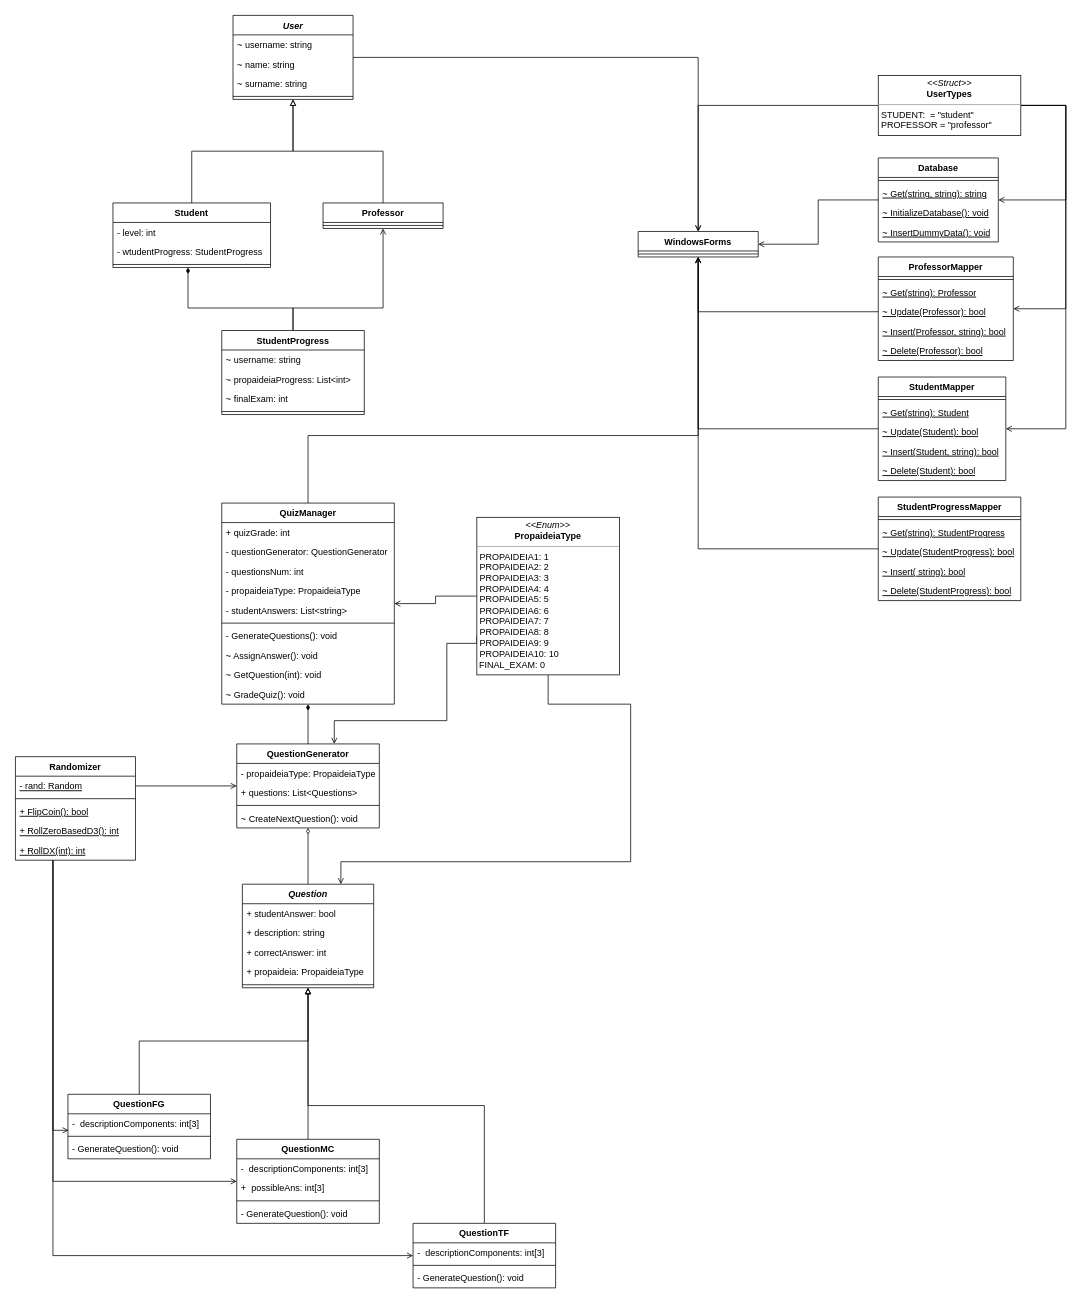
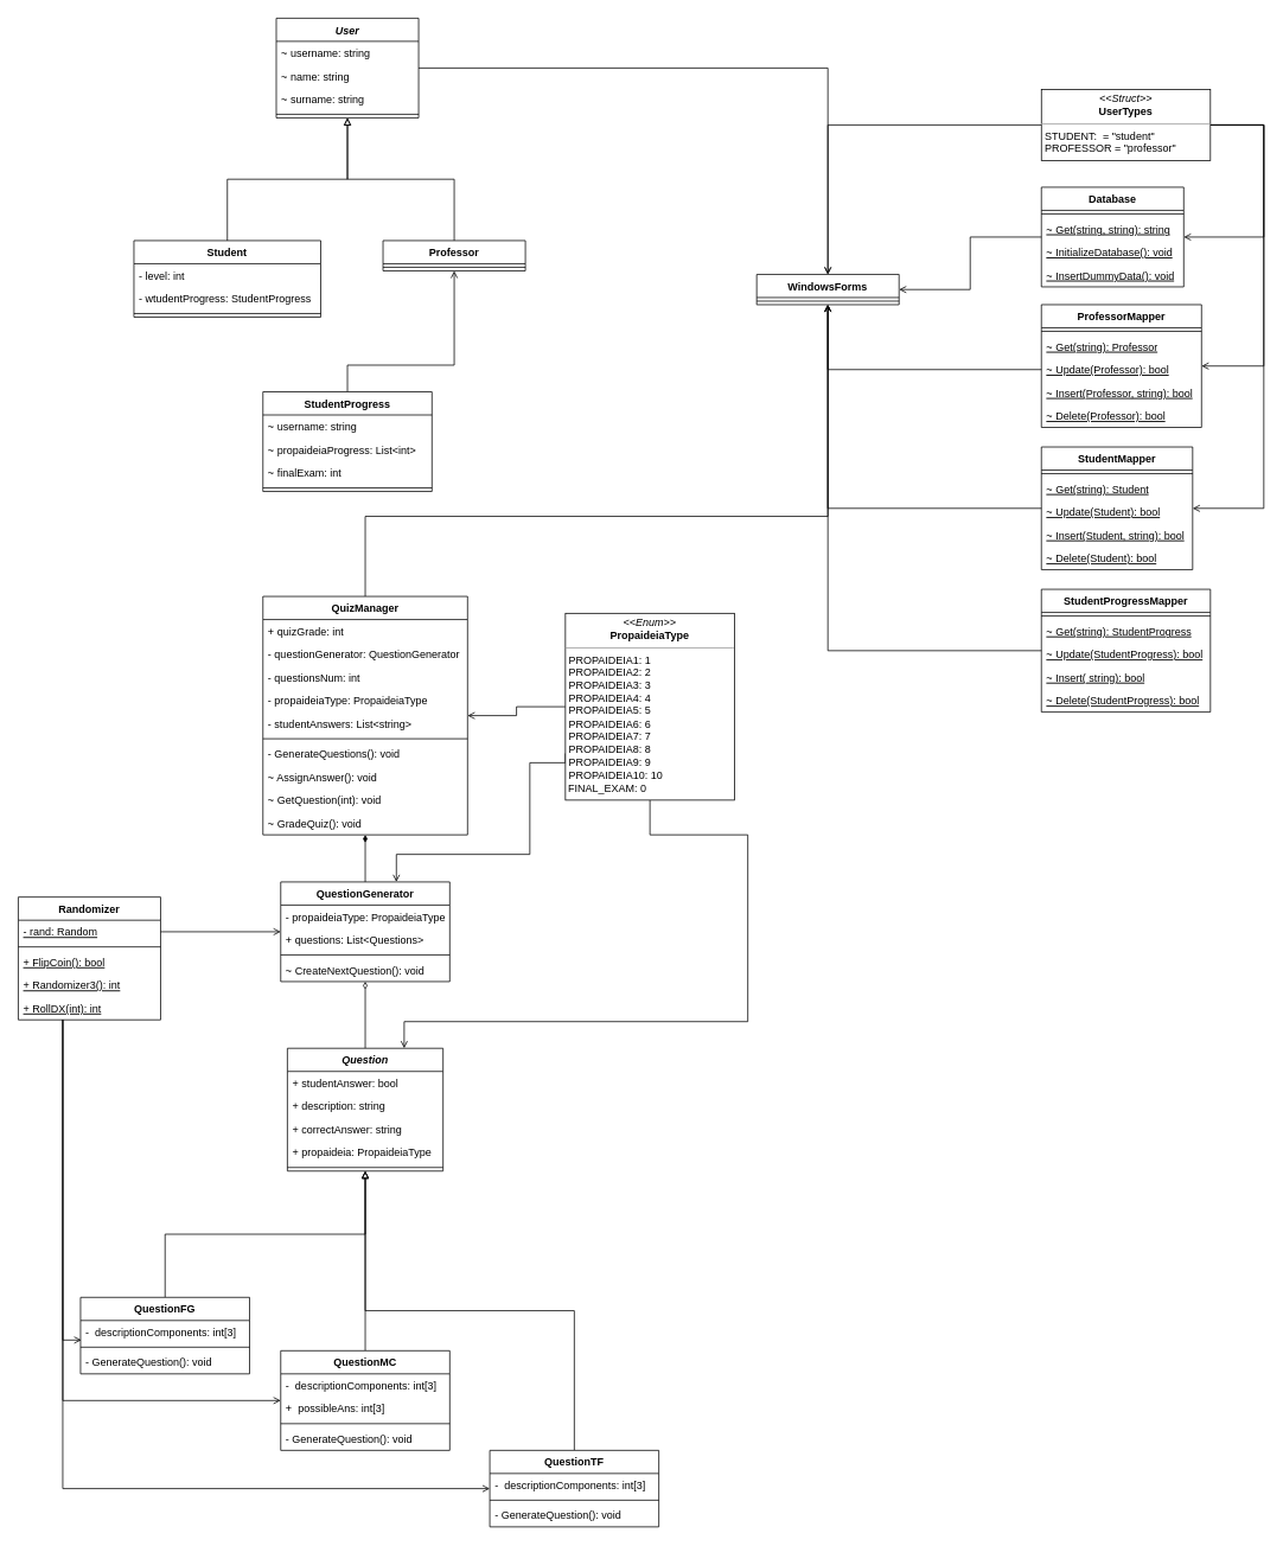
- <mxCell id="4" style="edgeStyle=orthogonalEdgeStyle;rounded=0;orthogonalLoop=1;jettySize=auto;html=1;exitX=0.5;exitY=0;exitDx=0;exitDy=0;endArrow=diamondThin;endFill=1;" parent="1" source="23" target="14" edge="1"><mxGeometry relative="1" as="geometry"><Array as="points"><mxPoint x="390" y="410" /><mxPoint x="250" y="410" /></Array></mxGeometry></mxCell>
- <mxCell id="85" value="+ RollZeroBasedD3(): int" style="text;strokeColor=none;fillColor=none;align=left;verticalAlign=top;spacingLeft=4;spacingRight=4;overflow=hidden;rotatable=0;points=[[0,0.5],[1,0.5]];portConstraint=eastwest;fontStyle=4" vertex="1" parent="81"><mxGeometry y="86" width="160" height="26" as="geometry" /></mxCell>
+ <mxCell id="85" value="+ Randomizer3(): int" style="text;strokeColor=none;fillColor=none;align=left;verticalAlign=top;spacingLeft=4;spacingRight=4;overflow=hidden;rotatable=0;points=[[0,0.5],[1,0.5]];portConstraint=eastwest;fontStyle=4" vertex="1" parent="81"><mxGeometry y="86" width="160" height="26" as="geometry" /></mxCell>
- <mxCell id="90" value="+ correctAnswer: int" style="text;strokeColor=none;fillColor=none;align=left;verticalAlign=top;spacingLeft=4;spacingRight=4;overflow=hidden;rotatable=0;points=[[0,0.5],[1,0.5]];portConstraint=eastwest;" vertex="1" parent="87"><mxGeometry y="78" width="175" height="26" as="geometry" /></mxCell>
+ <mxCell id="90" value="+ correctAnswer: string" style="text;strokeColor=none;fillColor=none;align=left;verticalAlign=top;spacingLeft=4;spacingRight=4;overflow=hidden;rotatable=0;points=[[0,0.5],[1,0.5]];portConstraint=eastwest;" vertex="1" parent="87"><mxGeometry y="78" width="175" height="26" as="geometry" /></mxCell>
